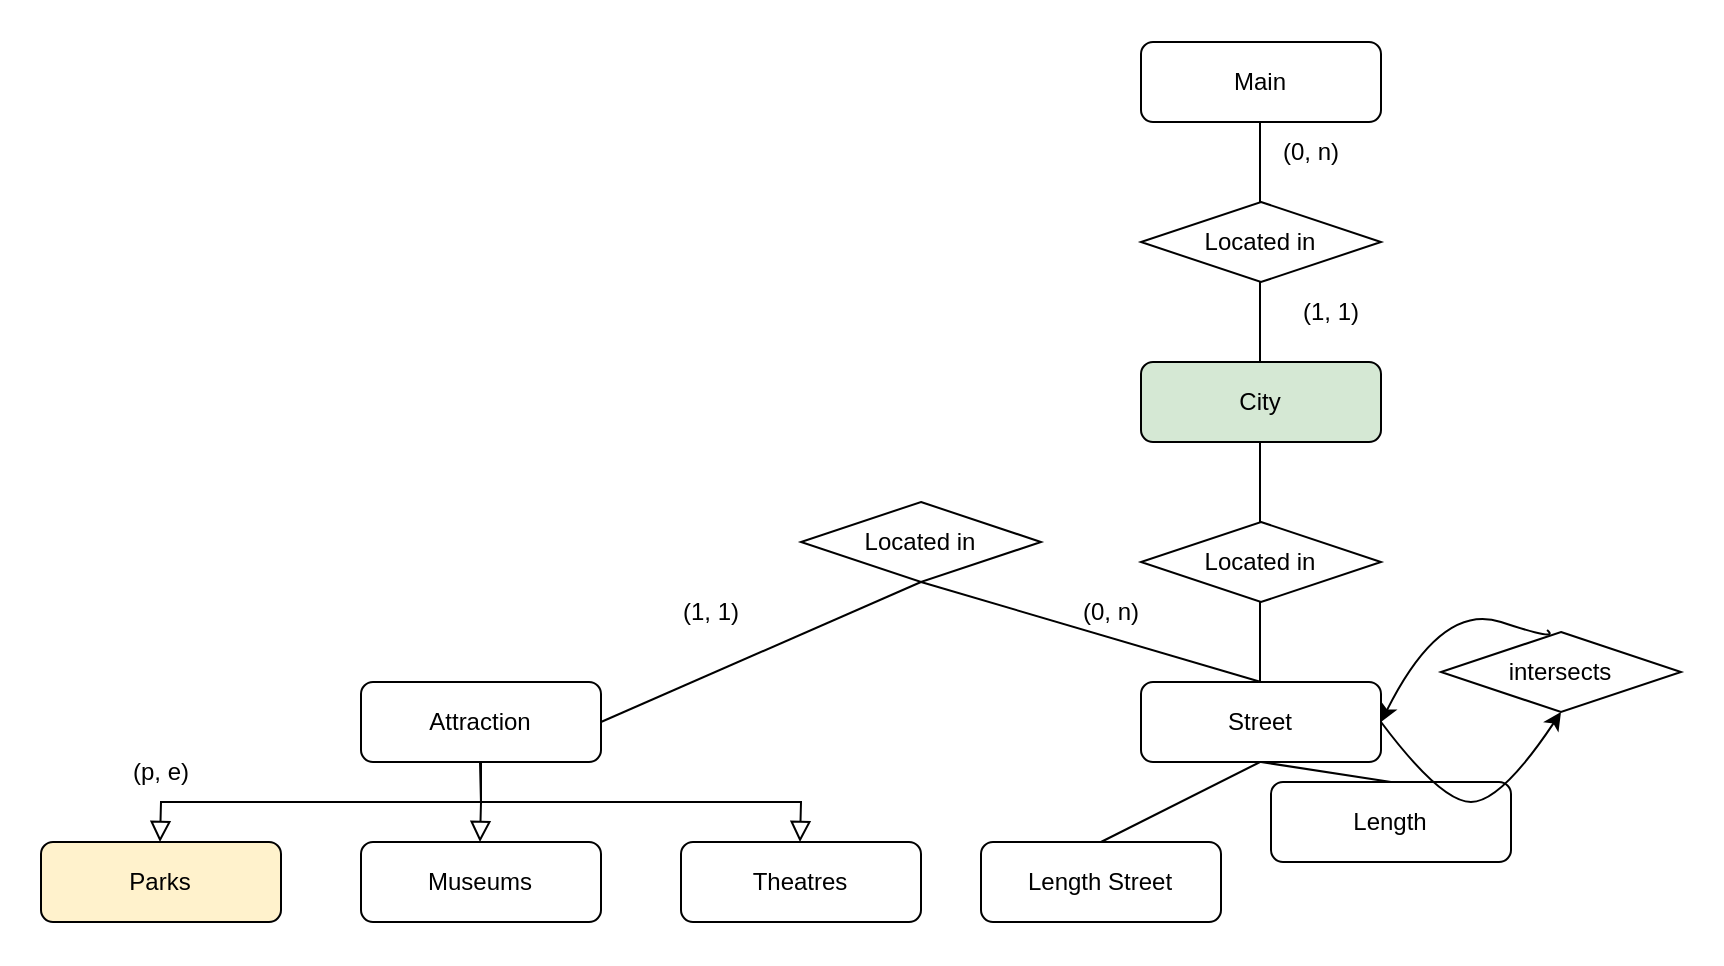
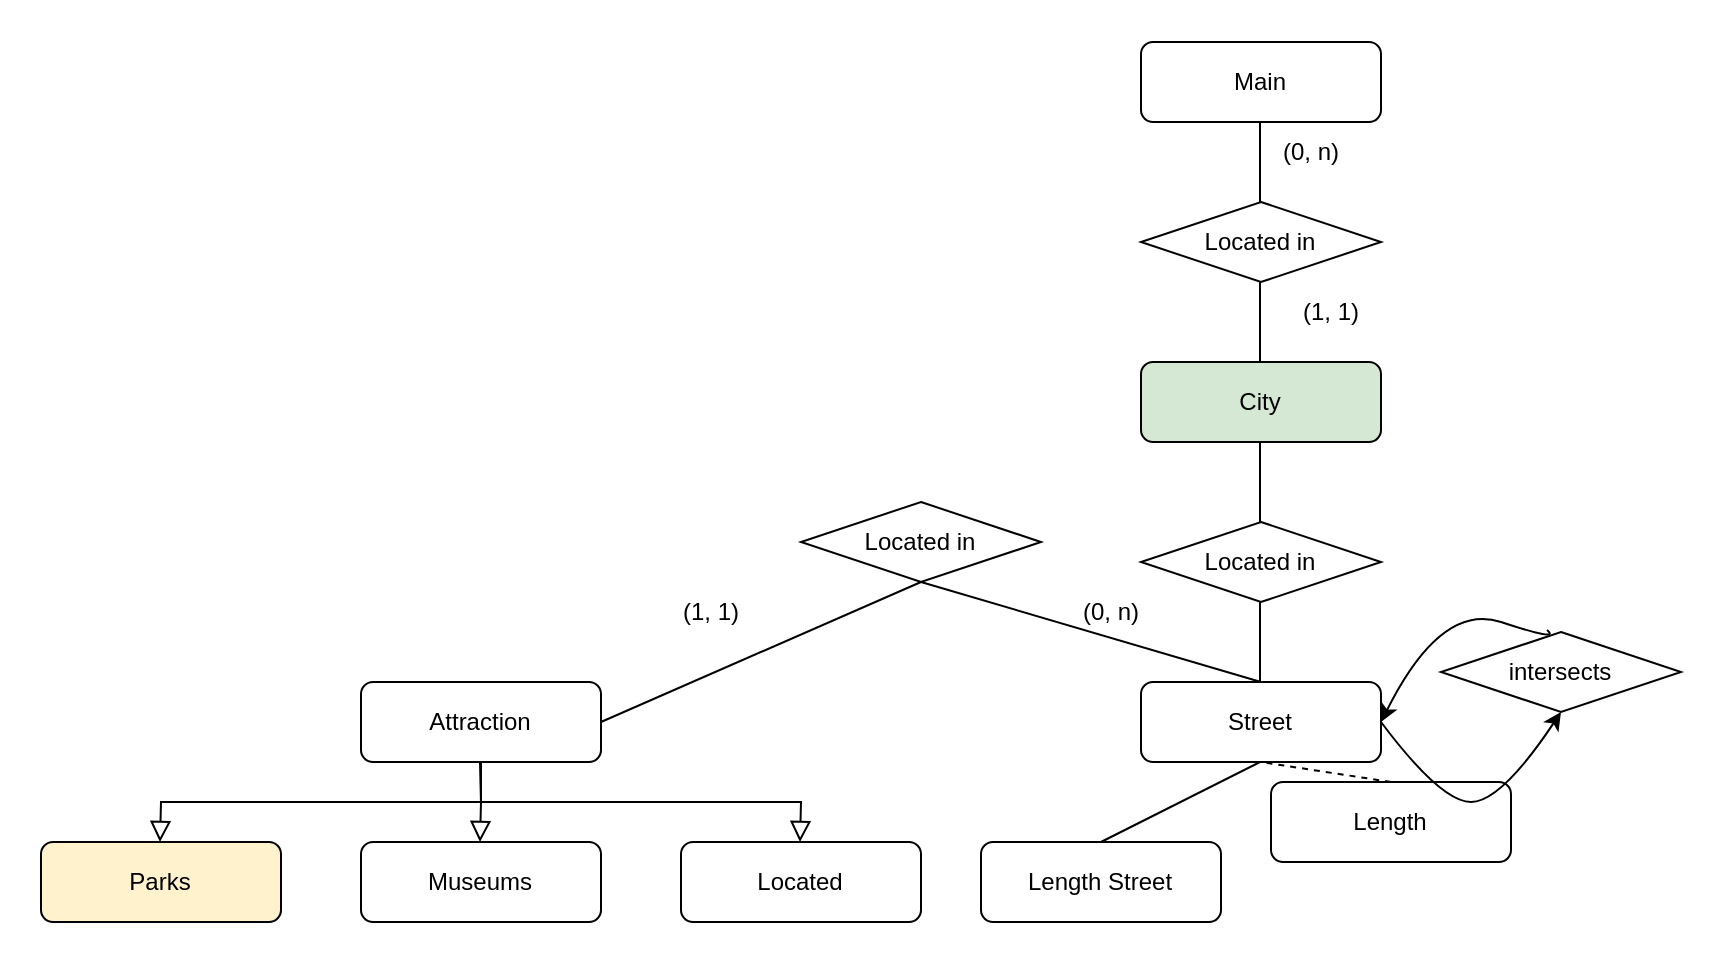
- <mxCell id="18" value="(p, e)" style="text;html=1;align=center;verticalAlign=middle;resizable=0;points=[];autosize=1;strokeColor=none;fillColor=none;" vertex="1" parent="1"><mxGeometry x="55" y="370.5" width="50" height="30" as="geometry" /></mxCell>
- <mxCell id="23" value="" style="endArrow=none;html=1;rounded=0;exitX=0.5;exitY=0;exitDx=0;exitDy=0;entryX=0.5;entryY=1;entryDx=0;entryDy=0;" edge="1" parent="1" source="12" target="13"><mxGeometry width="50" height="50" relative="1" as="geometry"><mxPoint x="629.5" y="430.5" as="sourcePoint" /><mxPoint x="629.5" y="390.5" as="targetPoint" /></mxGeometry></mxCell>
+ <mxCell id="23" value="" style="endArrow=none;html=1;rounded=0;exitX=0.5;exitY=0;exitDx=0;exitDy=0;entryX=0.5;entryY=1;entryDx=0;entryDy=0;dashed=1;" edge="1" parent="1" source="12" target="13"><mxGeometry width="50" height="50" relative="1" as="geometry"><mxPoint x="629.5" y="430.5" as="sourcePoint" /><mxPoint x="629.5" y="390.5" as="targetPoint" /></mxGeometry></mxCell>
- <mxCell id="4" value="Theatres" style="rounded=1;whiteSpace=wrap;html=1;fontSize=12;glass=0;strokeWidth=1;shadow=0;" parent="1" vertex="1"><mxGeometry x="340" y="420.5" width="120" height="40" as="geometry" /></mxCell>
+ <mxCell id="4" value="Located" style="rounded=1;whiteSpace=wrap;html=1;fontSize=12;glass=0;strokeWidth=1;shadow=0;" parent="1" vertex="1"><mxGeometry x="340" y="420.5" width="120" height="40" as="geometry" /></mxCell>
